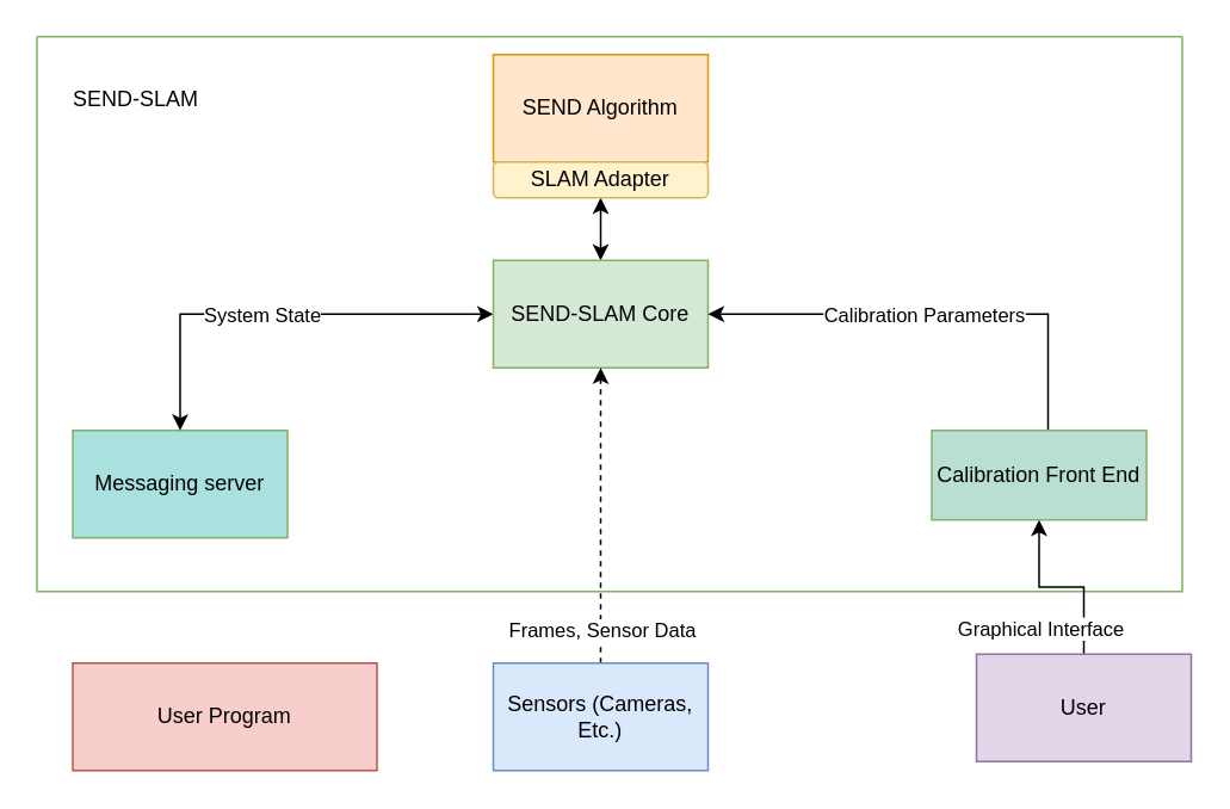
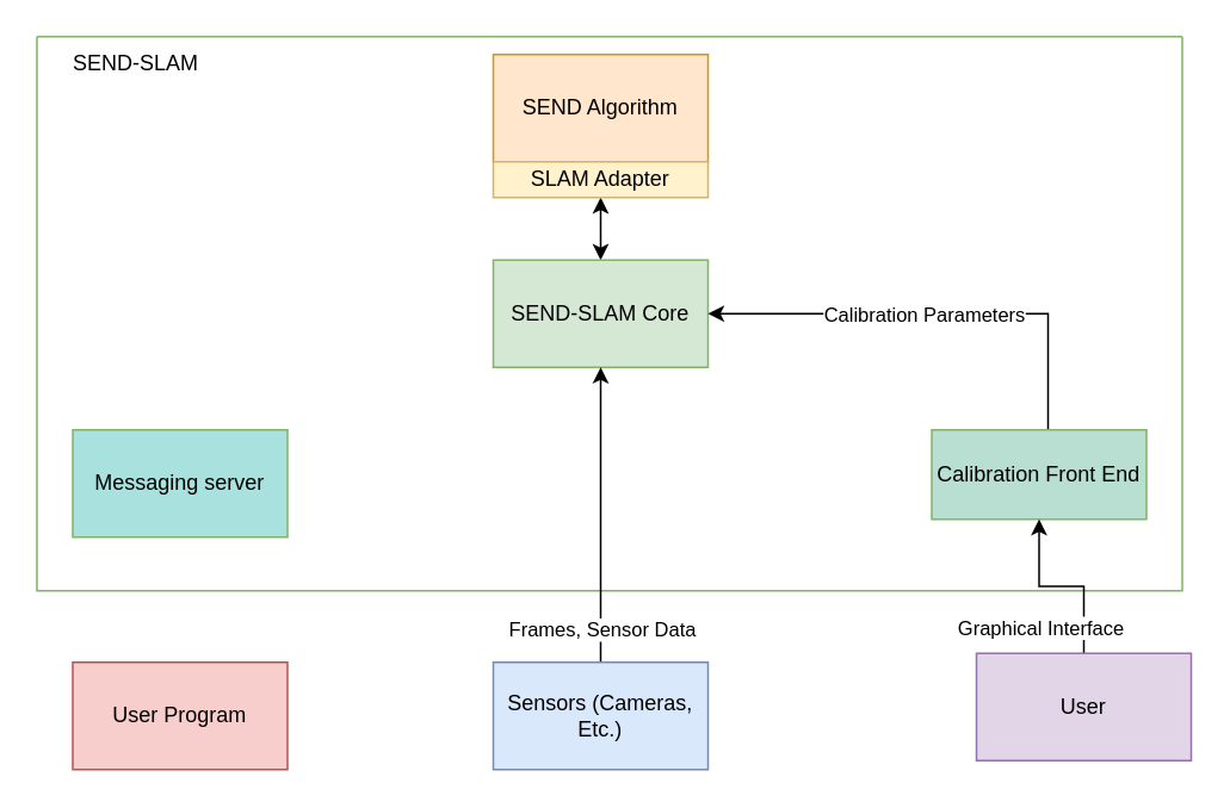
- <mxCell id="5" value="SEND-SLAM" style="text;html=1;align=center;verticalAlign=middle;resizable=0;points=[];autosize=1;strokeColor=none;fillColor=none;" vertex="1" parent="3"><mxGeometry x="10" y="20" width="90" height="30" as="geometry" /></mxCell>
+ <mxCell id="5" value="SEND-SLAM" style="text;html=1;align=center;verticalAlign=middle;resizable=0;points=[];autosize=1;strokeColor=none;fillColor=none;" vertex="1" parent="3"><mxGeometry x="10" width="90" height="30" as="geometry" /></mxCell>
- <mxCell id="14" value="SLAM Adapter" style="whiteSpace=wrap;html=1;fillColor=#fff2cc;strokeColor=#d6b656;rounded=1;" vertex="1" parent="3"><mxGeometry x="255" y="70" width="120" height="20" as="geometry" /></mxCell>
+ <mxCell id="14" value="SLAM Adapter" style="rounded=0;whiteSpace=wrap;html=1;fillColor=#fff2cc;strokeColor=#d6b656;" vertex="1" parent="3"><mxGeometry x="255" y="70" width="120" height="20" as="geometry" /></mxCell>
- <mxCell id="6" style="edgeStyle=orthogonalEdgeStyle;rounded=0;orthogonalLoop=1;jettySize=auto;html=1;entryX=0.5;entryY=0;entryDx=0;entryDy=0;startArrow=classic;startFill=1;" edge="1" parent="3" source="9" target="4"><mxGeometry relative="1" as="geometry" /></mxCell>
- <mxCell id="7" value="System State" style="edgeLabel;html=1;align=center;verticalAlign=middle;resizable=0;points=[];" vertex="1" connectable="0" parent="6"><mxGeometry x="-0.158" relative="1" as="geometry"><mxPoint x="-29" as="offset" /></mxGeometry></mxCell>
- <mxCell id="15" style="edgeStyle=orthogonalEdgeStyle;rounded=0;orthogonalLoop=1;jettySize=auto;html=1;entryX=0.5;entryY=1;entryDx=0;entryDy=0;dashed=1;" edge="1" parent="1" source="17" target="9"><mxGeometry relative="1" as="geometry" /></mxCell>
+ <mxCell id="15" style="edgeStyle=orthogonalEdgeStyle;rounded=0;orthogonalLoop=1;jettySize=auto;html=1;entryX=0.5;entryY=1;entryDx=0;entryDy=0;" edge="1" parent="1" source="17" target="9"><mxGeometry relative="1" as="geometry" /></mxCell>
- <mxCell id="2" value="User Program" style="rounded=0;whiteSpace=wrap;html=1;fillColor=#f8cecc;strokeColor=#b85450;" vertex="1" parent="1"><mxGeometry x="40" y="370" width="170" height="60" as="geometry" /></mxCell>
+ <mxCell id="2" value="User Program" style="rounded=0;whiteSpace=wrap;html=1;fillColor=#f8cecc;strokeColor=#b85450;" vertex="1" parent="1"><mxGeometry x="40" y="370" width="120" height="60" as="geometry" /></mxCell>
